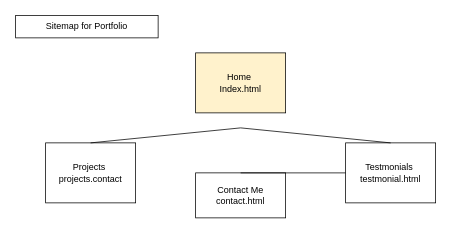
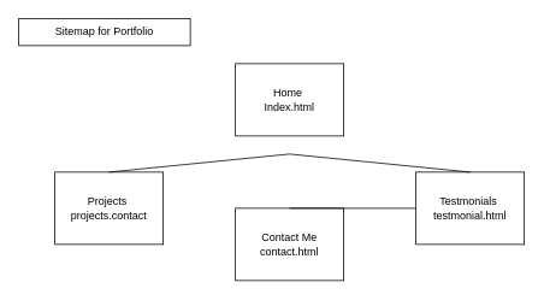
- <mxCell id="2" value="Home&amp;nbsp;&lt;br&gt;Index.html" style="rounded=0;whiteSpace=wrap;html=1;fillColor=#fff2cc;" vertex="1" parent="1"><mxGeometry x="260" y="70" width="120" height="80" as="geometry" /></mxCell>
+ <mxCell id="2" value="Home&amp;nbsp;&lt;br&gt;Index.html" style="rounded=0;whiteSpace=wrap;html=1;" vertex="1" parent="1"><mxGeometry x="260" y="70" width="120" height="80" as="geometry" /></mxCell>
- <mxCell id="5" value="Contact Me&lt;br&gt;contact.html" style="rounded=0;whiteSpace=wrap;html=1;" vertex="1" parent="1"><mxGeometry x="260" y="230" width="120" height="60" as="geometry" /></mxCell>
+ <mxCell id="5" value="Contact Me&lt;br&gt;contact.html" style="rounded=0;whiteSpace=wrap;html=1;" vertex="1" parent="1"><mxGeometry x="260" y="230" width="120" height="80" as="geometry" /></mxCell>
